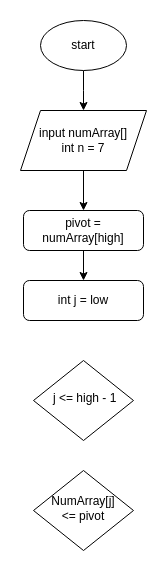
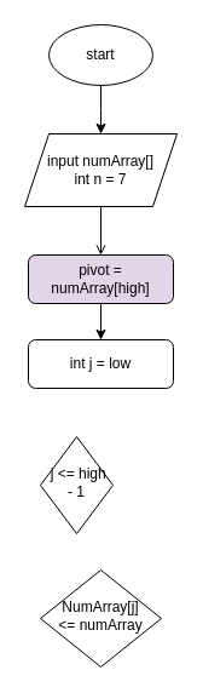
- <mxCell id="4" value="" style="edgeStyle=orthogonalEdgeStyle;rounded=0;orthogonalLoop=1;jettySize=auto;html=1;" edge="1" parent="1" source="5" target="9"><mxGeometry relative="1" as="geometry" /></mxCell>
+ <mxCell id="4" value="" style="edgeStyle=orthogonalEdgeStyle;rounded=0;orthogonalLoop=1;jettySize=auto;html=1;endArrow=open;" edge="1" parent="1" source="5" target="9"><mxGeometry relative="1" as="geometry" /></mxCell>
- <mxCell id="9" value="pivot = numArray[high]" style="rounded=1;whiteSpace=wrap;html=1;fontSize=12;glass=0;strokeWidth=1;shadow=0;" vertex="1" parent="1"><mxGeometry x="23" y="210" width="120" height="40" as="geometry" /></mxCell>
+ <mxCell id="9" value="pivot = numArray[high]" style="rounded=1;whiteSpace=wrap;html=1;fontSize=12;glass=0;strokeWidth=1;shadow=0;fillColor=#e1d5e7;" vertex="1" parent="1"><mxGeometry x="23" y="210" width="120" height="40" as="geometry" /></mxCell>
- <mxCell id="7" value="&amp;nbsp;j &amp;lt;= high - 1" style="rhombus;whiteSpace=wrap;html=1;shadow=0;fontFamily=Helvetica;fontSize=12;align=center;strokeWidth=1;spacing=6;spacingTop=-4;" vertex="1" parent="1"><mxGeometry x="33" y="360" width="100" height="80" as="geometry" /></mxCell>
+ <mxCell id="7" value="&amp;nbsp;j &amp;lt;= high - 1" style="rhombus;whiteSpace=wrap;html=1;shadow=0;fontFamily=Helvetica;fontSize=12;align=center;strokeWidth=1;spacing=6;spacingTop=-4;" vertex="1" parent="1"><mxGeometry x="33" y="360" width="60" height="80" as="geometry" /></mxCell>
- <mxCell id="6" value="NumArray[j] &lt;br&gt;&amp;lt;= pivot" style="rhombus;whiteSpace=wrap;html=1;shadow=0;fontFamily=Helvetica;fontSize=12;align=center;strokeWidth=1;spacing=6;spacingTop=-4;" vertex="1" parent="1"><mxGeometry x="33" y="470" width="100" height="80" as="geometry" /></mxCell>
+ <mxCell id="6" value="NumArray[j] &lt;br&gt;&amp;lt;= numArray" style="rhombus;whiteSpace=wrap;html=1;shadow=0;fontFamily=Helvetica;fontSize=12;align=center;strokeWidth=1;spacing=6;spacingTop=-4;" vertex="1" parent="1"><mxGeometry x="33" y="470" width="100" height="80" as="geometry" /></mxCell>
